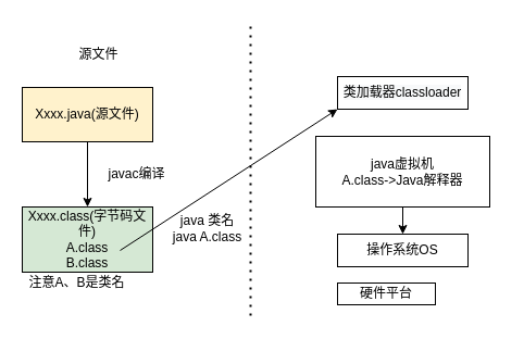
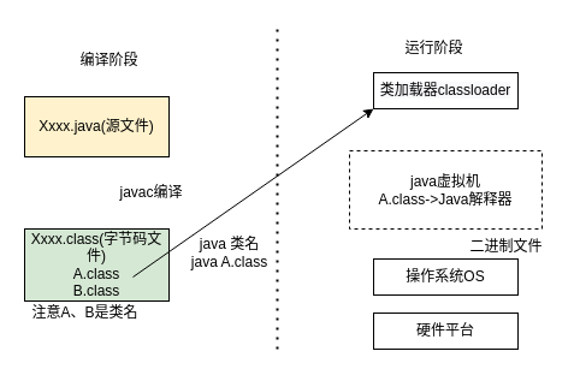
+ <mxCell id="7" value="运行阶段" style="text;html=1;align=center;verticalAlign=middle;resizable=0;points=[];autosize=1;strokeColor=none;fillColor=none;" vertex="1" parent="1"><mxGeometry x="330" y="30" width="60" height="20" as="geometry" /></mxCell>
- <mxCell id="6" value="源文件" style="text;html=1;align=center;verticalAlign=middle;resizable=0;points=[];autosize=1;strokeColor=none;fillColor=none;" vertex="1" parent="1"><mxGeometry x="60" y="40" width="60" height="20" as="geometry" /></mxCell>
+ <mxCell id="6" value="编译阶段" style="text;html=1;align=center;verticalAlign=middle;resizable=0;points=[];autosize=1;strokeColor=none;fillColor=none;" vertex="1" parent="1"><mxGeometry x="60" y="40" width="60" height="20" as="geometry" /></mxCell>
- <mxCell id="8" value="&#10;&#10;&lt;span style=&quot;color: rgb(0, 0, 0); font-family: helvetica; font-size: 12px; font-style: normal; font-weight: 400; letter-spacing: normal; text-align: center; text-indent: 0px; text-transform: none; word-spacing: 0px; background-color: rgb(248, 249, 250); display: inline; float: none;&quot;&gt;类加载器classloader&lt;/span&gt;&#10;&#10;" style="rounded=0;whiteSpace=wrap;html=1;fillColor=none;" vertex="1" parent="1"><mxGeometry x="310" y="70" width="120" height="30" as="geometry" /></mxCell>
+ <mxCell id="8" value="&#10;&#10;&lt;span style=&quot;color: rgb(0, 0, 0); font-family: helvetica; font-size: 12px; font-style: normal; font-weight: 400; letter-spacing: normal; text-align: center; text-indent: 0px; text-transform: none; word-spacing: 0px; background-color: rgb(248, 249, 250); display: inline; float: none;&quot;&gt;类加载器classloader&lt;/span&gt;&#10;&#10;" style="rounded=0;whiteSpace=wrap;html=1;fillColor=none;" vertex="1" parent="1"><mxGeometry x="310" y="60" width="120" height="30" as="geometry" /></mxCell>
- <mxCell id="2" value="" style="edgeStyle=orthogonalEdgeStyle;rounded=0;orthogonalLoop=1;jettySize=auto;html=1;" edge="1" parent="1" source="3" target="4"><mxGeometry relative="1" as="geometry" /></mxCell>
- <mxCell id="13" value="java虚拟机&lt;br&gt;A.class-&amp;gt;Java解释器" style="rounded=0;whiteSpace=wrap;html=1;fillColor=none;" vertex="1" parent="1"><mxGeometry x="290" y="125" width="160" height="65" as="geometry" /></mxCell>
+ <mxCell id="13" value="java虚拟机&lt;br&gt;A.class-&amp;gt;Java解释器" style="rounded=0;whiteSpace=wrap;html=1;fillColor=none;dashed=1;" vertex="1" parent="1"><mxGeometry x="290" y="125" width="160" height="65" as="geometry" /></mxCell>
+ <mxCell id="17" value="二进制文件" style="text;html=1;align=center;verticalAlign=middle;resizable=0;points=[];autosize=1;strokeColor=none;fillColor=none;" vertex="1" parent="1"><mxGeometry x="380" y="195" width="80" height="20" as="geometry" /></mxCell>
- <mxCell id="12" value="" style="edgeStyle=orthogonalEdgeStyle;rounded=0;orthogonalLoop=1;jettySize=auto;html=1;" edge="1" parent="1" source="13" target="16"><mxGeometry relative="1" as="geometry" /></mxCell>
- <mxCell id="15" value="硬件平台" style="rounded=0;whiteSpace=wrap;html=1;fillColor=none;" vertex="1" parent="1"><mxGeometry x="310" y="260" width="90" height="20" as="geometry" /></mxCell>
+ <mxCell id="15" value="硬件平台" style="rounded=0;whiteSpace=wrap;html=1;fillColor=none;" vertex="1" parent="1"><mxGeometry x="310" y="260" width="120" height="30" as="geometry" /></mxCell>
